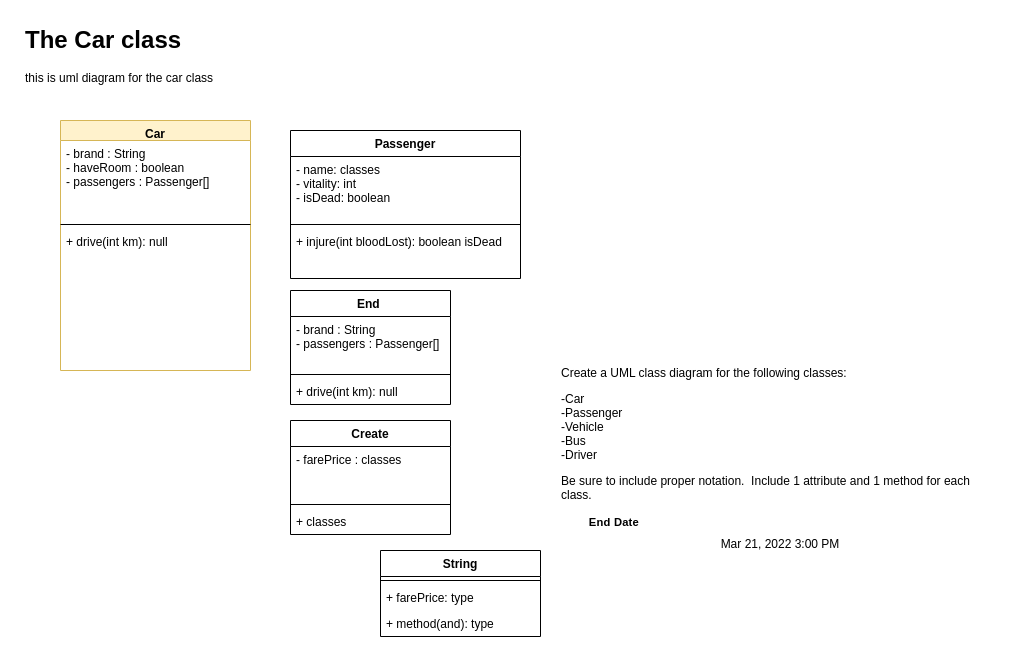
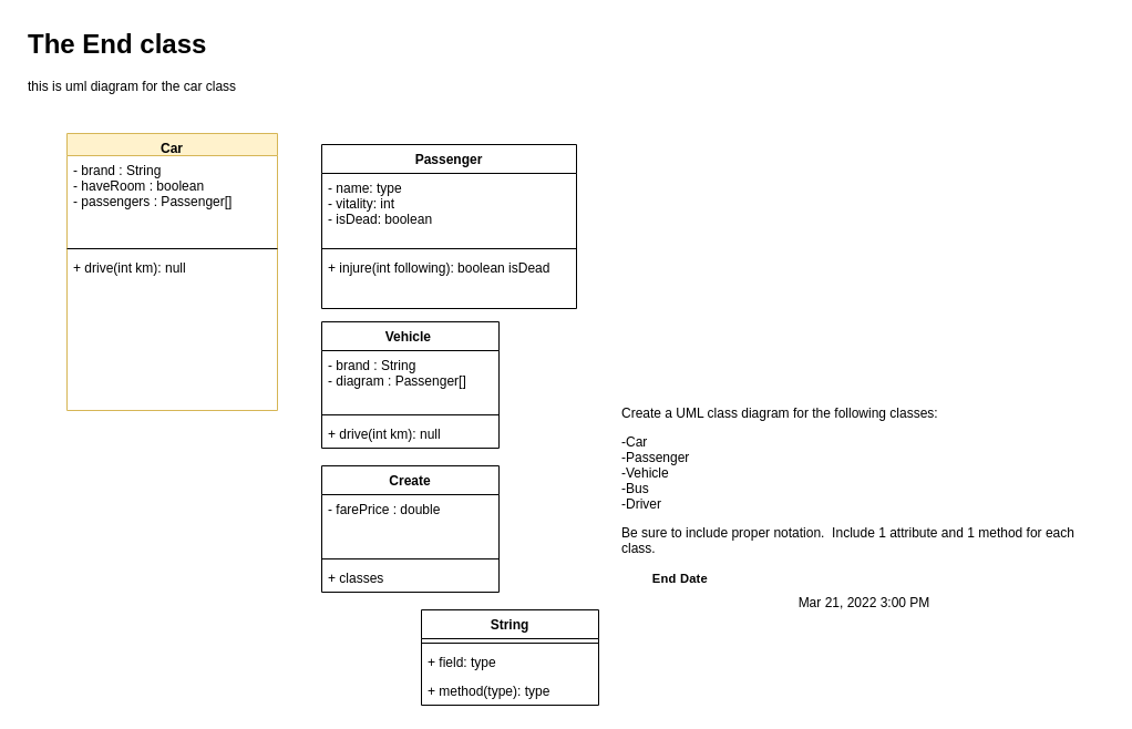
- <mxCell id="2" value="&lt;h1&gt;The Car class&lt;/h1&gt;&lt;p&gt;this is uml diagram for the car class&amp;nbsp;&lt;/p&gt;" style="text;html=1;strokeColor=none;fillColor=none;spacing=5;spacingTop=-20;whiteSpace=wrap;overflow=hidden;rounded=0;" vertex="1" parent="1"><mxGeometry x="20" y="20" width="220" height="150" as="geometry" /></mxCell>
+ <mxCell id="2" value="&lt;h1&gt;The End class&lt;/h1&gt;&lt;p&gt;this is uml diagram for the car class&amp;nbsp;&lt;/p&gt;" style="text;html=1;strokeColor=none;fillColor=none;spacing=5;spacingTop=-20;whiteSpace=wrap;overflow=hidden;rounded=0;" vertex="1" parent="1"><mxGeometry x="20" y="20" width="220" height="150" as="geometry" /></mxCell>
- <mxCell id="20" value="- name: classes&#10;- vitality: int&#10;- isDead: boolean " style="text;strokeColor=none;fillColor=none;align=left;verticalAlign=top;spacingLeft=4;spacingRight=4;overflow=hidden;rotatable=0;points=[[0,0.5],[1,0.5]];portConstraint=eastwest;" vertex="1" parent="19"><mxGeometry y="26" width="230" height="64" as="geometry" /></mxCell>
+ <mxCell id="20" value="- name: type&#10;- vitality: int&#10;- isDead: boolean " style="text;strokeColor=none;fillColor=none;align=left;verticalAlign=top;spacingLeft=4;spacingRight=4;overflow=hidden;rotatable=0;points=[[0,0.5],[1,0.5]];portConstraint=eastwest;" vertex="1" parent="19"><mxGeometry y="26" width="230" height="64" as="geometry" /></mxCell>
- <mxCell id="22" value="+ injure(int bloodLost): boolean isDead" style="text;strokeColor=none;fillColor=none;align=left;verticalAlign=top;spacingLeft=4;spacingRight=4;overflow=hidden;rotatable=0;points=[[0,0.5],[1,0.5]];portConstraint=eastwest;" vertex="1" parent="19"><mxGeometry y="98" width="230" height="50" as="geometry" /></mxCell>
+ <mxCell id="22" value="+ injure(int following): boolean isDead" style="text;strokeColor=none;fillColor=none;align=left;verticalAlign=top;spacingLeft=4;spacingRight=4;overflow=hidden;rotatable=0;points=[[0,0.5],[1,0.5]];portConstraint=eastwest;" vertex="1" parent="19"><mxGeometry y="98" width="230" height="50" as="geometry" /></mxCell>
- <mxCell id="15" value="End " style="swimlane;fontStyle=1;align=center;verticalAlign=top;childLayout=stackLayout;horizontal=1;startSize=26;horizontalStack=0;resizeParent=1;resizeParentMax=0;resizeLast=0;collapsible=1;marginBottom=0;" vertex="1" parent="1"><mxGeometry x="290" y="290" width="160" height="114" as="geometry"><mxRectangle x="360" y="310" width="80" height="26" as="alternateBounds" /></mxGeometry></mxCell>
+ <mxCell id="15" value="Vehicle " style="swimlane;fontStyle=1;align=center;verticalAlign=top;childLayout=stackLayout;horizontal=1;startSize=26;horizontalStack=0;resizeParent=1;resizeParentMax=0;resizeLast=0;collapsible=1;marginBottom=0;" vertex="1" parent="1"><mxGeometry x="290" y="290" width="160" height="114" as="geometry"><mxRectangle x="360" y="310" width="80" height="26" as="alternateBounds" /></mxGeometry></mxCell>
- <mxCell id="16" value="- brand : String&#10;- passengers : Passenger[]" style="text;strokeColor=none;fillColor=none;align=left;verticalAlign=top;spacingLeft=4;spacingRight=4;overflow=hidden;rotatable=0;points=[[0,0.5],[1,0.5]];portConstraint=eastwest;" vertex="1" parent="15"><mxGeometry y="26" width="160" height="54" as="geometry" /></mxCell>
+ <mxCell id="16" value="- brand : String&#10;- diagram : Passenger[]" style="text;strokeColor=none;fillColor=none;align=left;verticalAlign=top;spacingLeft=4;spacingRight=4;overflow=hidden;rotatable=0;points=[[0,0.5],[1,0.5]];portConstraint=eastwest;" vertex="1" parent="15"><mxGeometry y="26" width="160" height="54" as="geometry" /></mxCell>
- <mxCell id="12" value="- farePrice : classes " style="text;strokeColor=none;fillColor=none;align=left;verticalAlign=top;spacingLeft=4;spacingRight=4;overflow=hidden;rotatable=0;points=[[0,0.5],[1,0.5]];portConstraint=eastwest;" vertex="1" parent="11"><mxGeometry y="26" width="160" height="54" as="geometry" /></mxCell>
+ <mxCell id="12" value="- farePrice : double " style="text;strokeColor=none;fillColor=none;align=left;verticalAlign=top;spacingLeft=4;spacingRight=4;overflow=hidden;rotatable=0;points=[[0,0.5],[1,0.5]];portConstraint=eastwest;" vertex="1" parent="11"><mxGeometry y="26" width="160" height="54" as="geometry" /></mxCell>
- <mxCell id="9" value="+ farePrice: type" style="text;strokeColor=none;fillColor=none;align=left;verticalAlign=top;spacingLeft=4;spacingRight=4;overflow=hidden;rotatable=0;points=[[0,0.5],[1,0.5]];portConstraint=eastwest;" vertex="1" parent="7"><mxGeometry y="34" width="160" height="26" as="geometry" /></mxCell>
+ <mxCell id="9" value="+ field: type" style="text;strokeColor=none;fillColor=none;align=left;verticalAlign=top;spacingLeft=4;spacingRight=4;overflow=hidden;rotatable=0;points=[[0,0.5],[1,0.5]];portConstraint=eastwest;" vertex="1" parent="7"><mxGeometry y="34" width="160" height="26" as="geometry" /></mxCell>
- <mxCell id="10" value="+ method(and): type" style="text;strokeColor=none;fillColor=none;align=left;verticalAlign=top;spacingLeft=4;spacingRight=4;overflow=hidden;rotatable=0;points=[[0,0.5],[1,0.5]];portConstraint=eastwest;" vertex="1" parent="7"><mxGeometry y="60" width="160" height="26" as="geometry" /></mxCell>
+ <mxCell id="10" value="+ method(type): type" style="text;strokeColor=none;fillColor=none;align=left;verticalAlign=top;spacingLeft=4;spacingRight=4;overflow=hidden;rotatable=0;points=[[0,0.5],[1,0.5]];portConstraint=eastwest;" vertex="1" parent="7"><mxGeometry y="60" width="160" height="26" as="geometry" /></mxCell>
